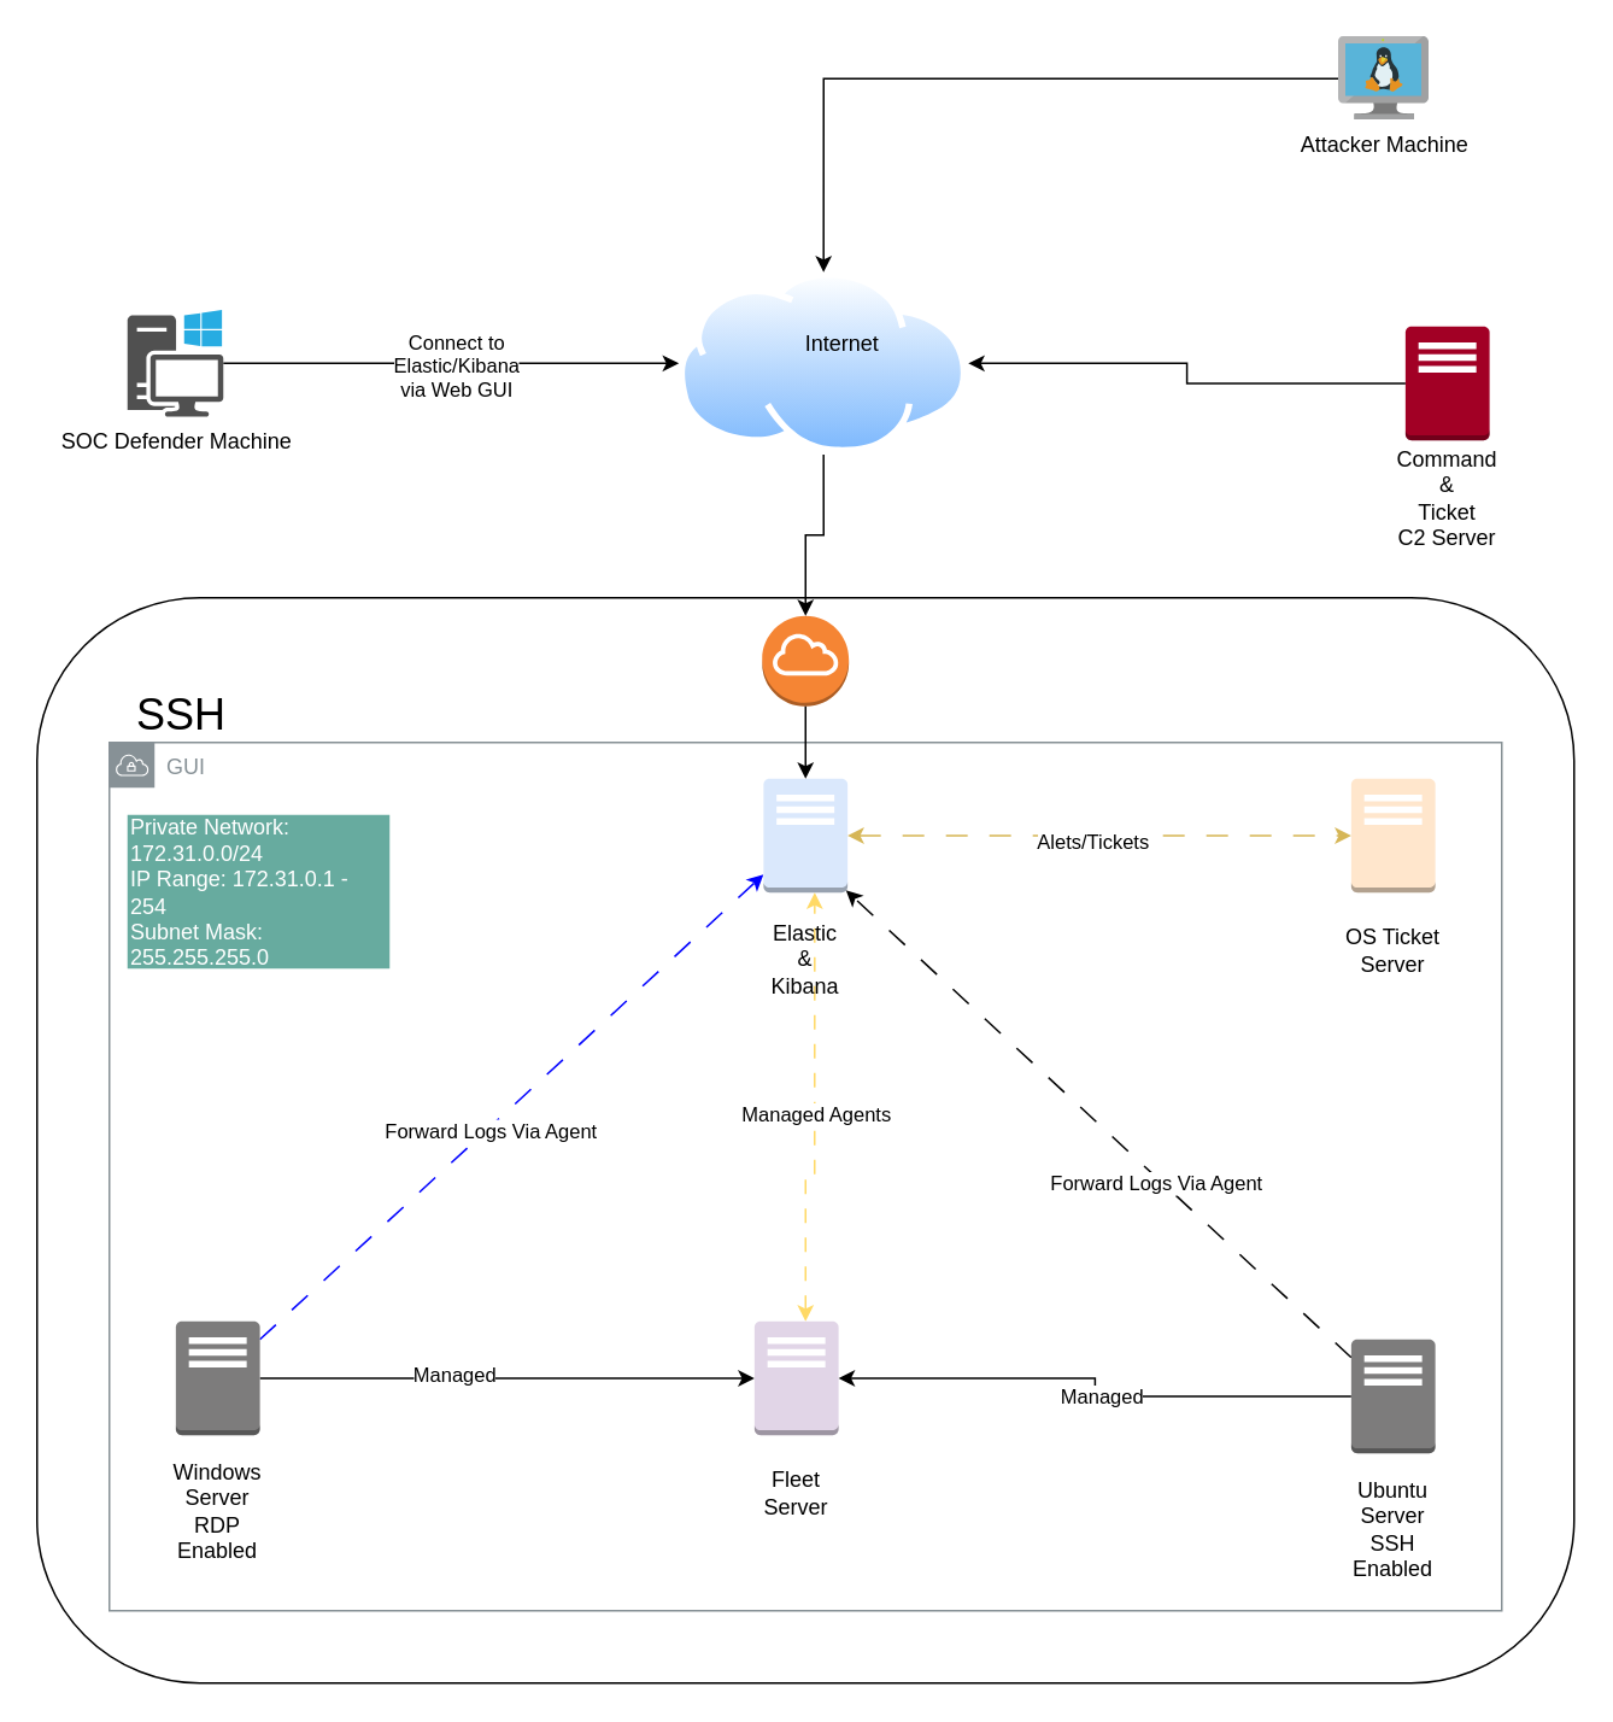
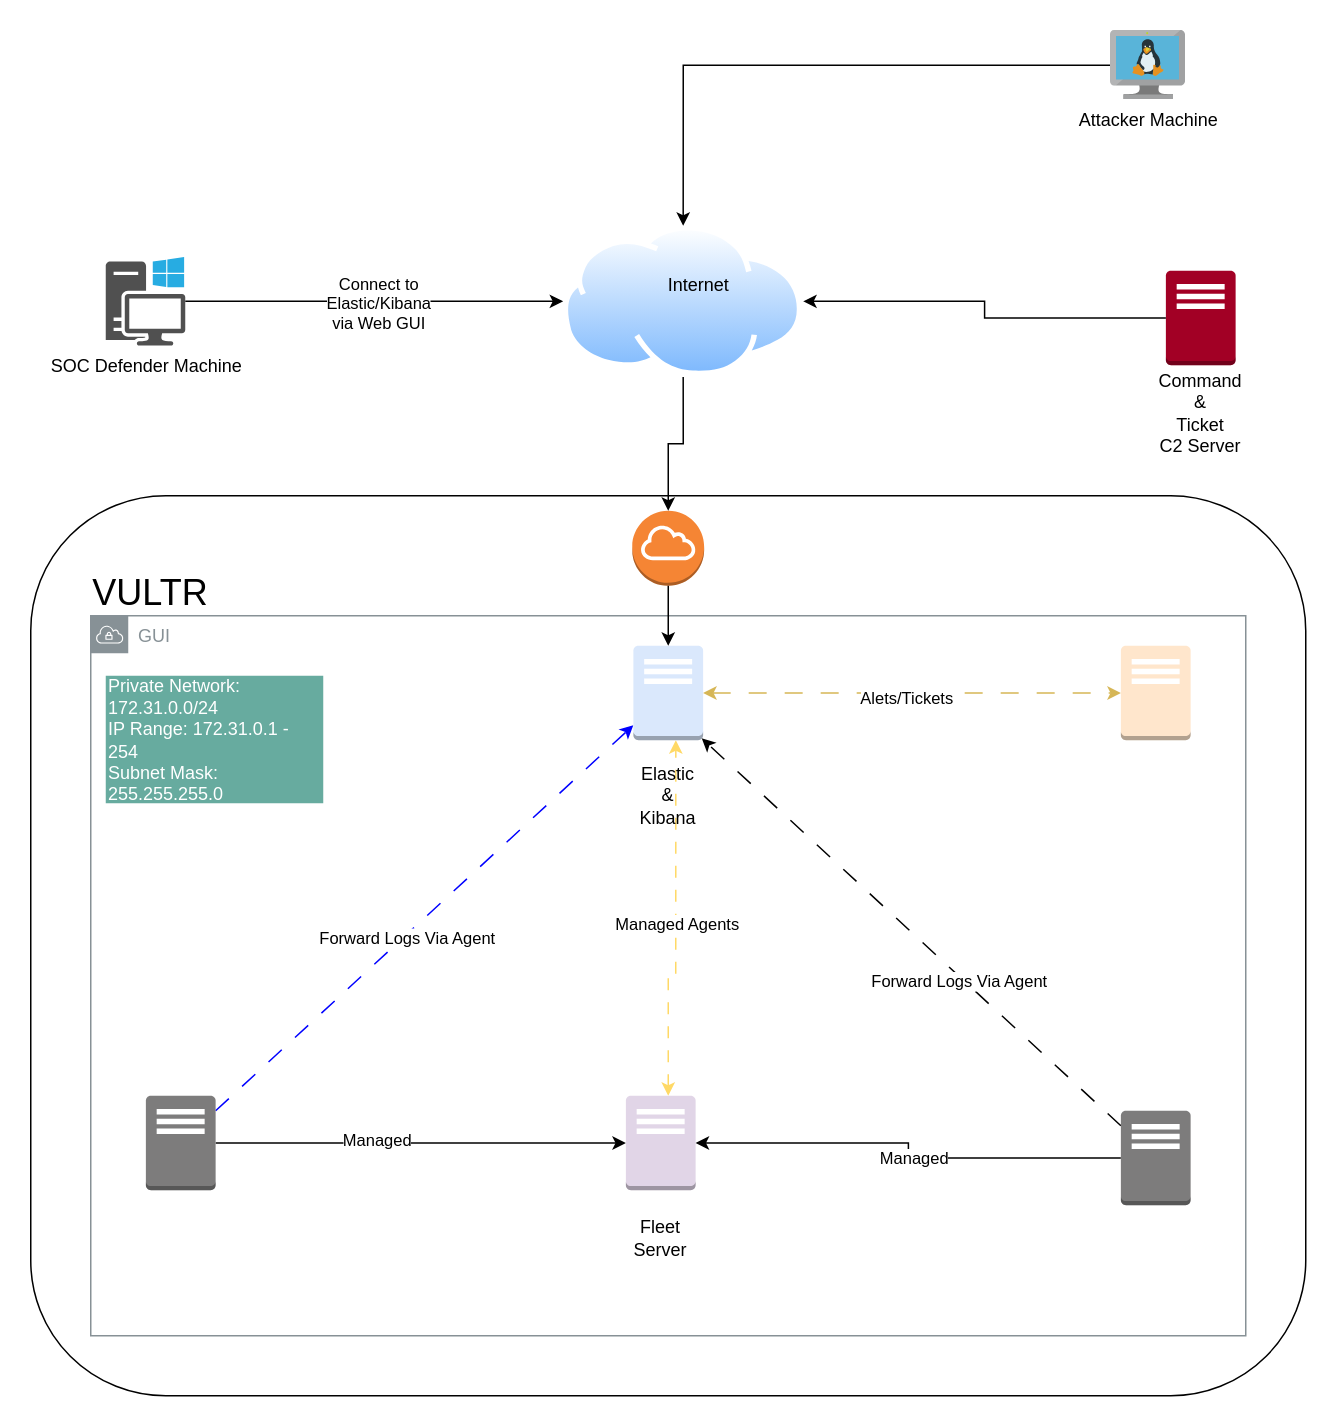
- <mxCell id="4" value="&lt;font style=&quot;font-size: 24px;&quot;&gt;SSH&lt;/font&gt;" style="text;html=1;align=center;verticalAlign=middle;whiteSpace=wrap;rounded=0;" vertex="1" parent="1"><mxGeometry x="70" y="380" width="60" height="30" as="geometry" /></mxCell>
+ <mxCell id="4" value="&lt;font style=&quot;font-size: 24px;&quot;&gt;VULTR&lt;/font&gt;" style="text;html=1;align=center;verticalAlign=middle;whiteSpace=wrap;rounded=0;" vertex="1" parent="1"><mxGeometry x="70" y="380" width="60" height="30" as="geometry" /></mxCell>
- <mxCell id="26" value="OS Ticket&lt;div&gt;Server&lt;/div&gt;" style="text;html=1;align=center;verticalAlign=middle;whiteSpace=wrap;rounded=0;" vertex="1" parent="1"><mxGeometry x="740" y="510" width="60" height="30" as="geometry" /></mxCell>
- <mxCell id="23" value="Windows Server&lt;div&gt;RDP Enabled&lt;/div&gt;" style="text;html=1;align=center;verticalAlign=middle;whiteSpace=wrap;rounded=0;" vertex="1" parent="1"><mxGeometry x="90" y="810" width="60" height="50" as="geometry" /></mxCell>
- <mxCell id="24" value="Ubuntu Server&lt;div&gt;SSH Enabled&lt;/div&gt;" style="text;html=1;align=center;verticalAlign=middle;whiteSpace=wrap;rounded=0;" vertex="1" parent="1"><mxGeometry x="740" y="820" width="60" height="50" as="geometry" /></mxCell>
